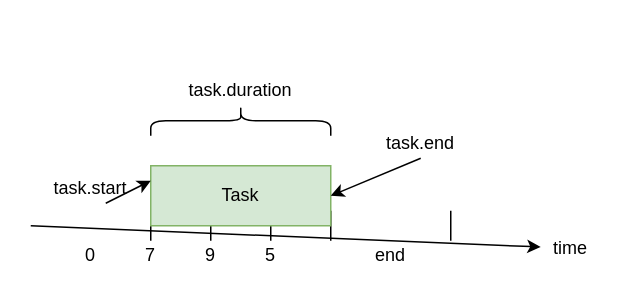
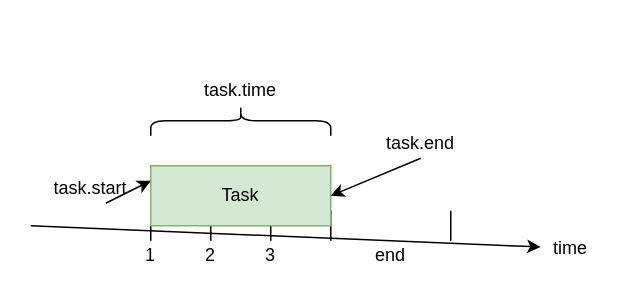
- <mxCell id="20" value="task.duration" style="text;html=1;strokeColor=none;fillColor=none;align=center;verticalAlign=middle;whiteSpace=wrap;rounded=0;" vertex="1" parent="1"><mxGeometry x="120" y="50" width="80" height="20" as="geometry" /></mxCell>
+ <mxCell id="20" value="task.time" style="text;html=1;strokeColor=none;fillColor=none;align=center;verticalAlign=middle;whiteSpace=wrap;rounded=0;" vertex="1" parent="1"><mxGeometry x="120" y="50" width="80" height="20" as="geometry" /></mxCell>
- <mxCell id="9" value="0" style="text;html=1;strokeColor=none;fillColor=none;align=center;verticalAlign=middle;whiteSpace=wrap;rounded=0;" vertex="1" parent="1"><mxGeometry x="40" y="160" width="40" height="20" as="geometry" /></mxCell>
- <mxCell id="10" value="7" style="text;html=1;strokeColor=none;fillColor=none;align=center;verticalAlign=middle;whiteSpace=wrap;rounded=0;" vertex="1" parent="1"><mxGeometry x="80" y="160" width="40" height="20" as="geometry" /></mxCell>
+ <mxCell id="10" value="1" style="text;html=1;strokeColor=none;fillColor=none;align=center;verticalAlign=middle;whiteSpace=wrap;rounded=0;" vertex="1" parent="1"><mxGeometry x="80" y="160" width="40" height="20" as="geometry" /></mxCell>
- <mxCell id="12" value="9" style="text;html=1;strokeColor=none;fillColor=none;align=center;verticalAlign=middle;whiteSpace=wrap;rounded=0;" vertex="1" parent="1"><mxGeometry x="120" y="160" width="40" height="20" as="geometry" /></mxCell>
+ <mxCell id="12" value="2" style="text;html=1;strokeColor=none;fillColor=none;align=center;verticalAlign=middle;whiteSpace=wrap;rounded=0;" vertex="1" parent="1"><mxGeometry x="120" y="160" width="40" height="20" as="geometry" /></mxCell>
- <mxCell id="13" value="5" style="text;html=1;strokeColor=none;fillColor=none;align=center;verticalAlign=middle;whiteSpace=wrap;rounded=0;" vertex="1" parent="1"><mxGeometry x="160" y="160" width="40" height="20" as="geometry" /></mxCell>
+ <mxCell id="13" value="3" style="text;html=1;strokeColor=none;fillColor=none;align=center;verticalAlign=middle;whiteSpace=wrap;rounded=0;" vertex="1" parent="1"><mxGeometry x="160" y="160" width="40" height="20" as="geometry" /></mxCell>
